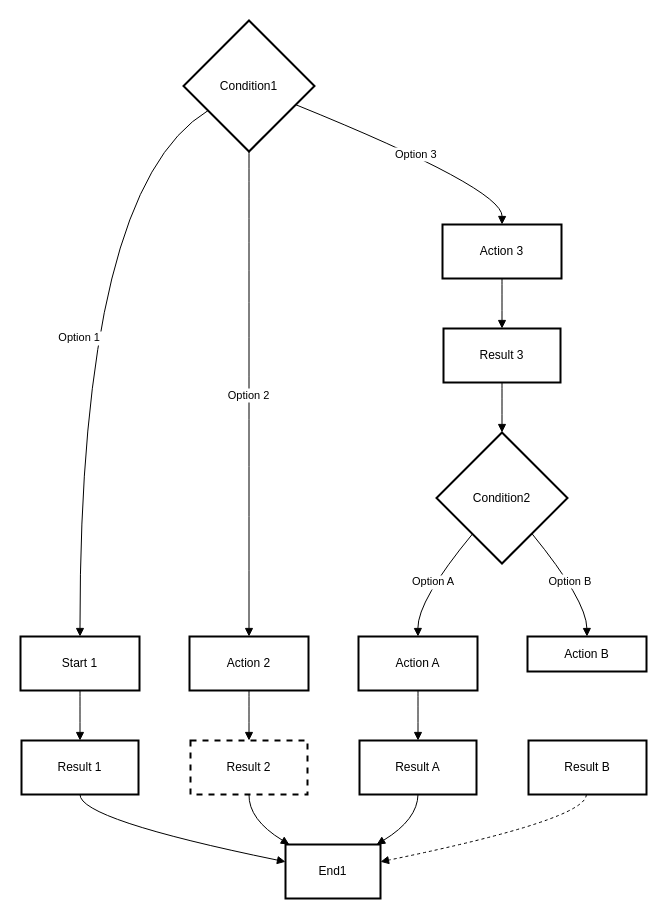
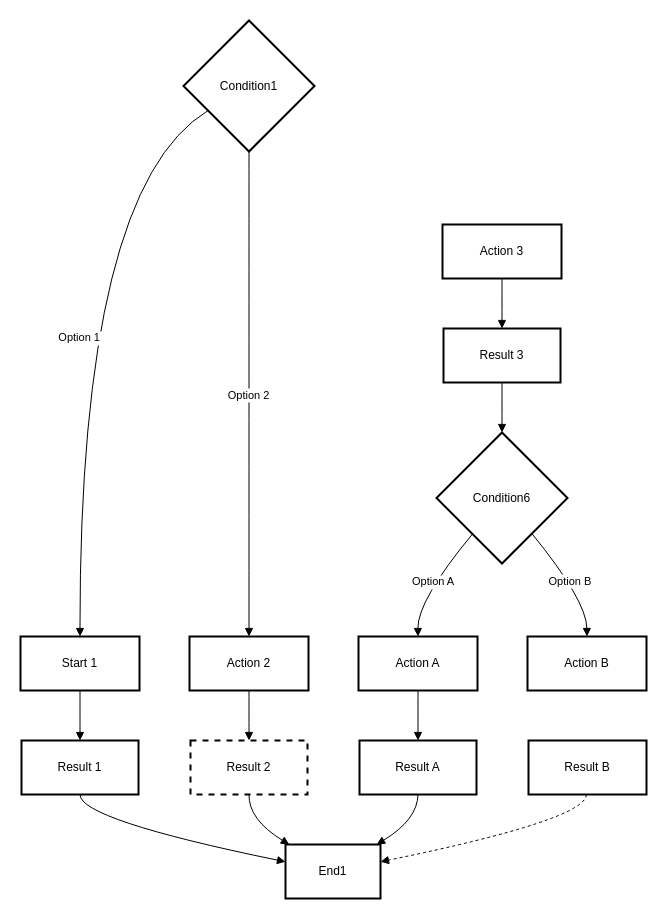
- <mxCell id="17" value="Option 3" style="curved=1;startArrow=none;endArrow=block;exitX=1;exitY=0.7;entryX=0.5;entryY=0;" edge="1" parent="1" source="2" target="5"><mxGeometry relative="1" as="geometry"><Array as="points"><mxPoint x="502" y="188" /></Array></mxGeometry></mxCell>
- <mxCell id="9" value="Condition2" style="rhombus;strokeWidth=2;whiteSpace=wrap;" vertex="1" parent="1"><mxGeometry x="436" y="432" width="131" height="131" as="geometry" /></mxCell>
+ <mxCell id="9" value="Condition6" style="rhombus;strokeWidth=2;whiteSpace=wrap;" vertex="1" parent="1"><mxGeometry x="436" y="432" width="131" height="131" as="geometry" /></mxCell>
- <mxCell id="11" value="Action B" style="whiteSpace=wrap;strokeWidth=2;" vertex="1" parent="1"><mxGeometry x="527" y="636" width="119" height="35" as="geometry" /></mxCell>
+ <mxCell id="11" value="Action B" style="whiteSpace=wrap;strokeWidth=2;" vertex="1" parent="1"><mxGeometry x="527" y="636" width="119" height="54" as="geometry" /></mxCell>
